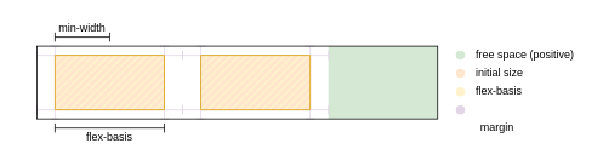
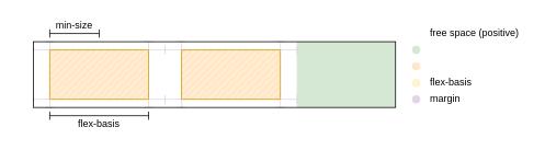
- <mxCell id="4" value="min-width" style="text;html=1;strokeColor=none;fillColor=none;align=center;verticalAlign=middle;whiteSpace=wrap;rounded=0;" parent="1" vertex="1"><mxGeometry x="60" y="20" width="60" height="20" as="geometry" /></mxCell>
+ <mxCell id="4" value="min-size" style="text;html=1;strokeColor=none;fillColor=none;align=center;verticalAlign=middle;whiteSpace=wrap;rounded=0;" parent="1" vertex="1"><mxGeometry x="60" y="20" width="60" height="20" as="geometry" /></mxCell>
- <mxCell id="25" value="free space (positive)" style="text;html=1;strokeColor=none;fillColor=none;align=left;verticalAlign=middle;whiteSpace=wrap;rounded=0;" vertex="1" parent="1"><mxGeometry x="520" y="50" width="120" height="20" as="geometry" /></mxCell>
+ <mxCell id="25" value="free space (positive)" style="text;html=1;strokeColor=none;fillColor=none;align=left;verticalAlign=middle;whiteSpace=wrap;rounded=0;" vertex="1" parent="1"><mxGeometry x="520" y="30" width="120" height="20" as="geometry" /></mxCell>
- <mxCell id="19" value="initial size" style="text;html=1;strokeColor=none;fillColor=none;align=left;verticalAlign=middle;whiteSpace=wrap;rounded=0;" vertex="1" parent="1"><mxGeometry x="520" y="70" width="60" height="20" as="geometry" /></mxCell>
- <mxCell id="21" value="margin" style="text;html=1;strokeColor=none;fillColor=none;align=left;verticalAlign=middle;whiteSpace=wrap;rounded=0;" vertex="1" parent="1"><mxGeometry x="525" y="130" width="60" height="20" as="geometry" /></mxCell>
+ <mxCell id="21" value="margin" style="text;html=1;strokeColor=none;fillColor=none;align=left;verticalAlign=middle;whiteSpace=wrap;rounded=0;" vertex="1" parent="1"><mxGeometry x="520" y="110" width="60" height="20" as="geometry" /></mxCell>
